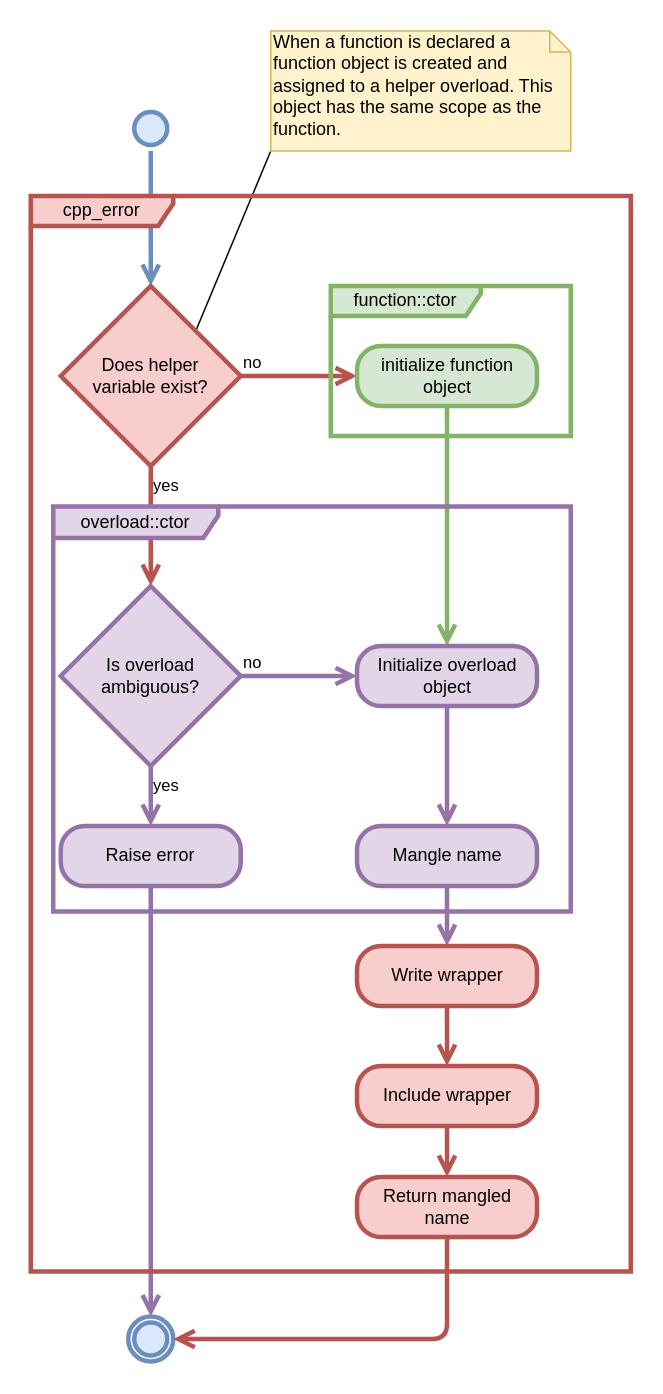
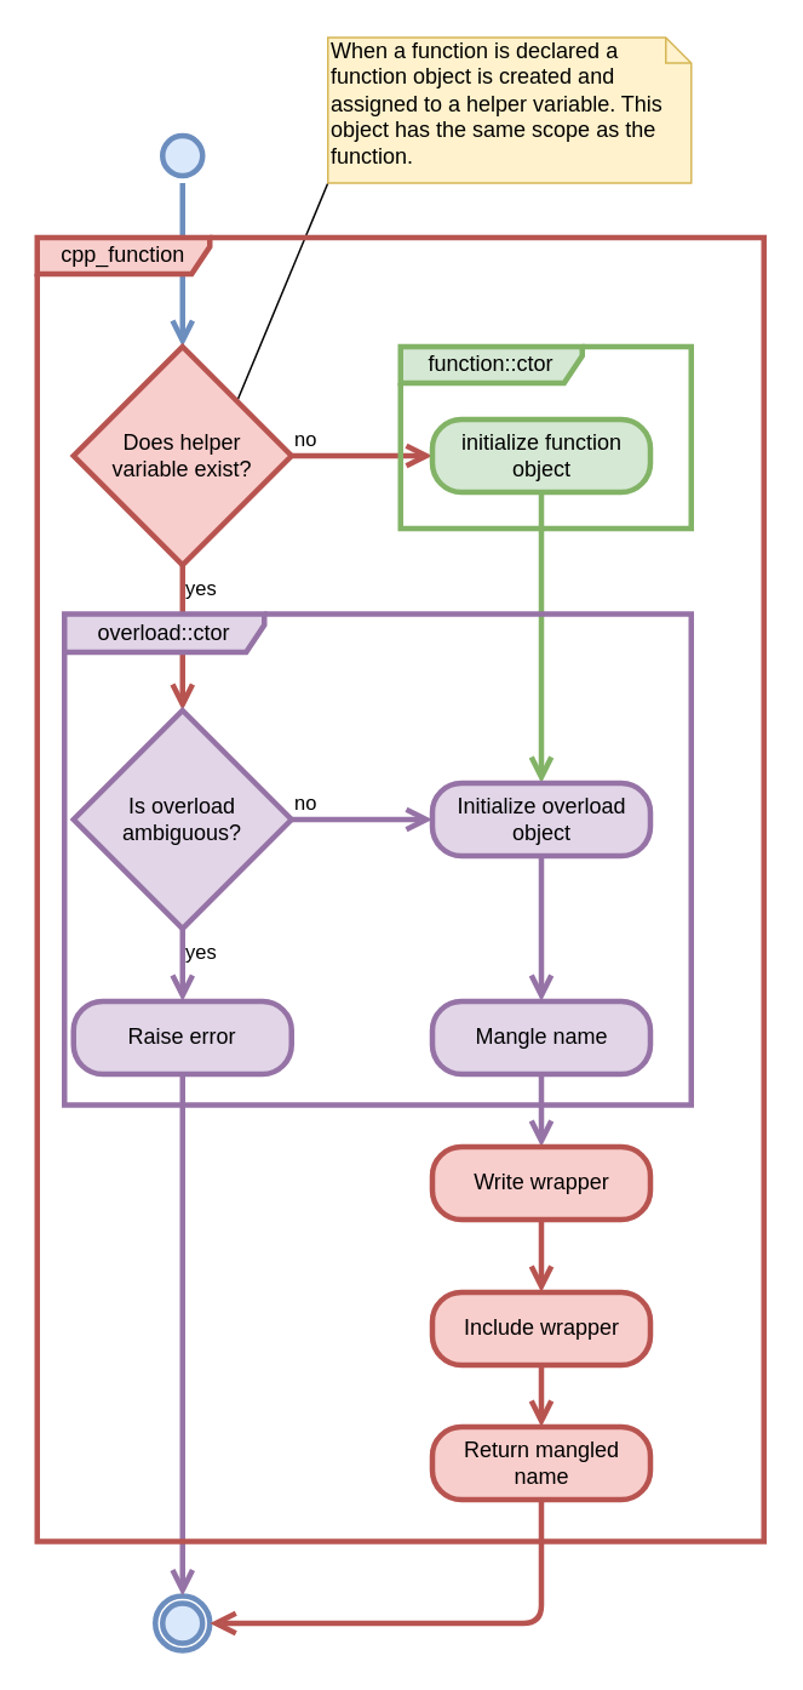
- <mxCell id="9" value="When a function is declared a function object is created and assigned to a helper overload. This object has the same scope as the function." style="shape=note;whiteSpace=wrap;html=1;size=14;verticalAlign=top;align=left;spacingTop=-6;fillColor=#fff2cc;strokeColor=#d6b656;" vertex="1" parent="1"><mxGeometry x="180" y="20" width="200" height="80" as="geometry" /></mxCell>
+ <mxCell id="9" value="When a function is declared a function object is created and assigned to a helper variable. This object has the same scope as the function." style="shape=note;whiteSpace=wrap;html=1;size=14;verticalAlign=top;align=left;spacingTop=-6;fillColor=#fff2cc;strokeColor=#d6b656;" vertex="1" parent="1"><mxGeometry x="180" y="20" width="200" height="80" as="geometry" /></mxCell>
- <mxCell id="29" value="cpp_error" style="shape=umlFrame;whiteSpace=wrap;html=1;align=center;width=95;height=20;fillColor=#f8cecc;strokeColor=#b85450;strokeWidth=3;" parent="1" vertex="1"><mxGeometry x="20" y="130" width="400" height="717" as="geometry" /></mxCell>
+ <mxCell id="29" value="cpp_function" style="shape=umlFrame;whiteSpace=wrap;html=1;align=center;width=95;height=20;fillColor=#f8cecc;strokeColor=#b85450;strokeWidth=3;" parent="1" vertex="1"><mxGeometry x="20" y="130" width="400" height="717" as="geometry" /></mxCell>
